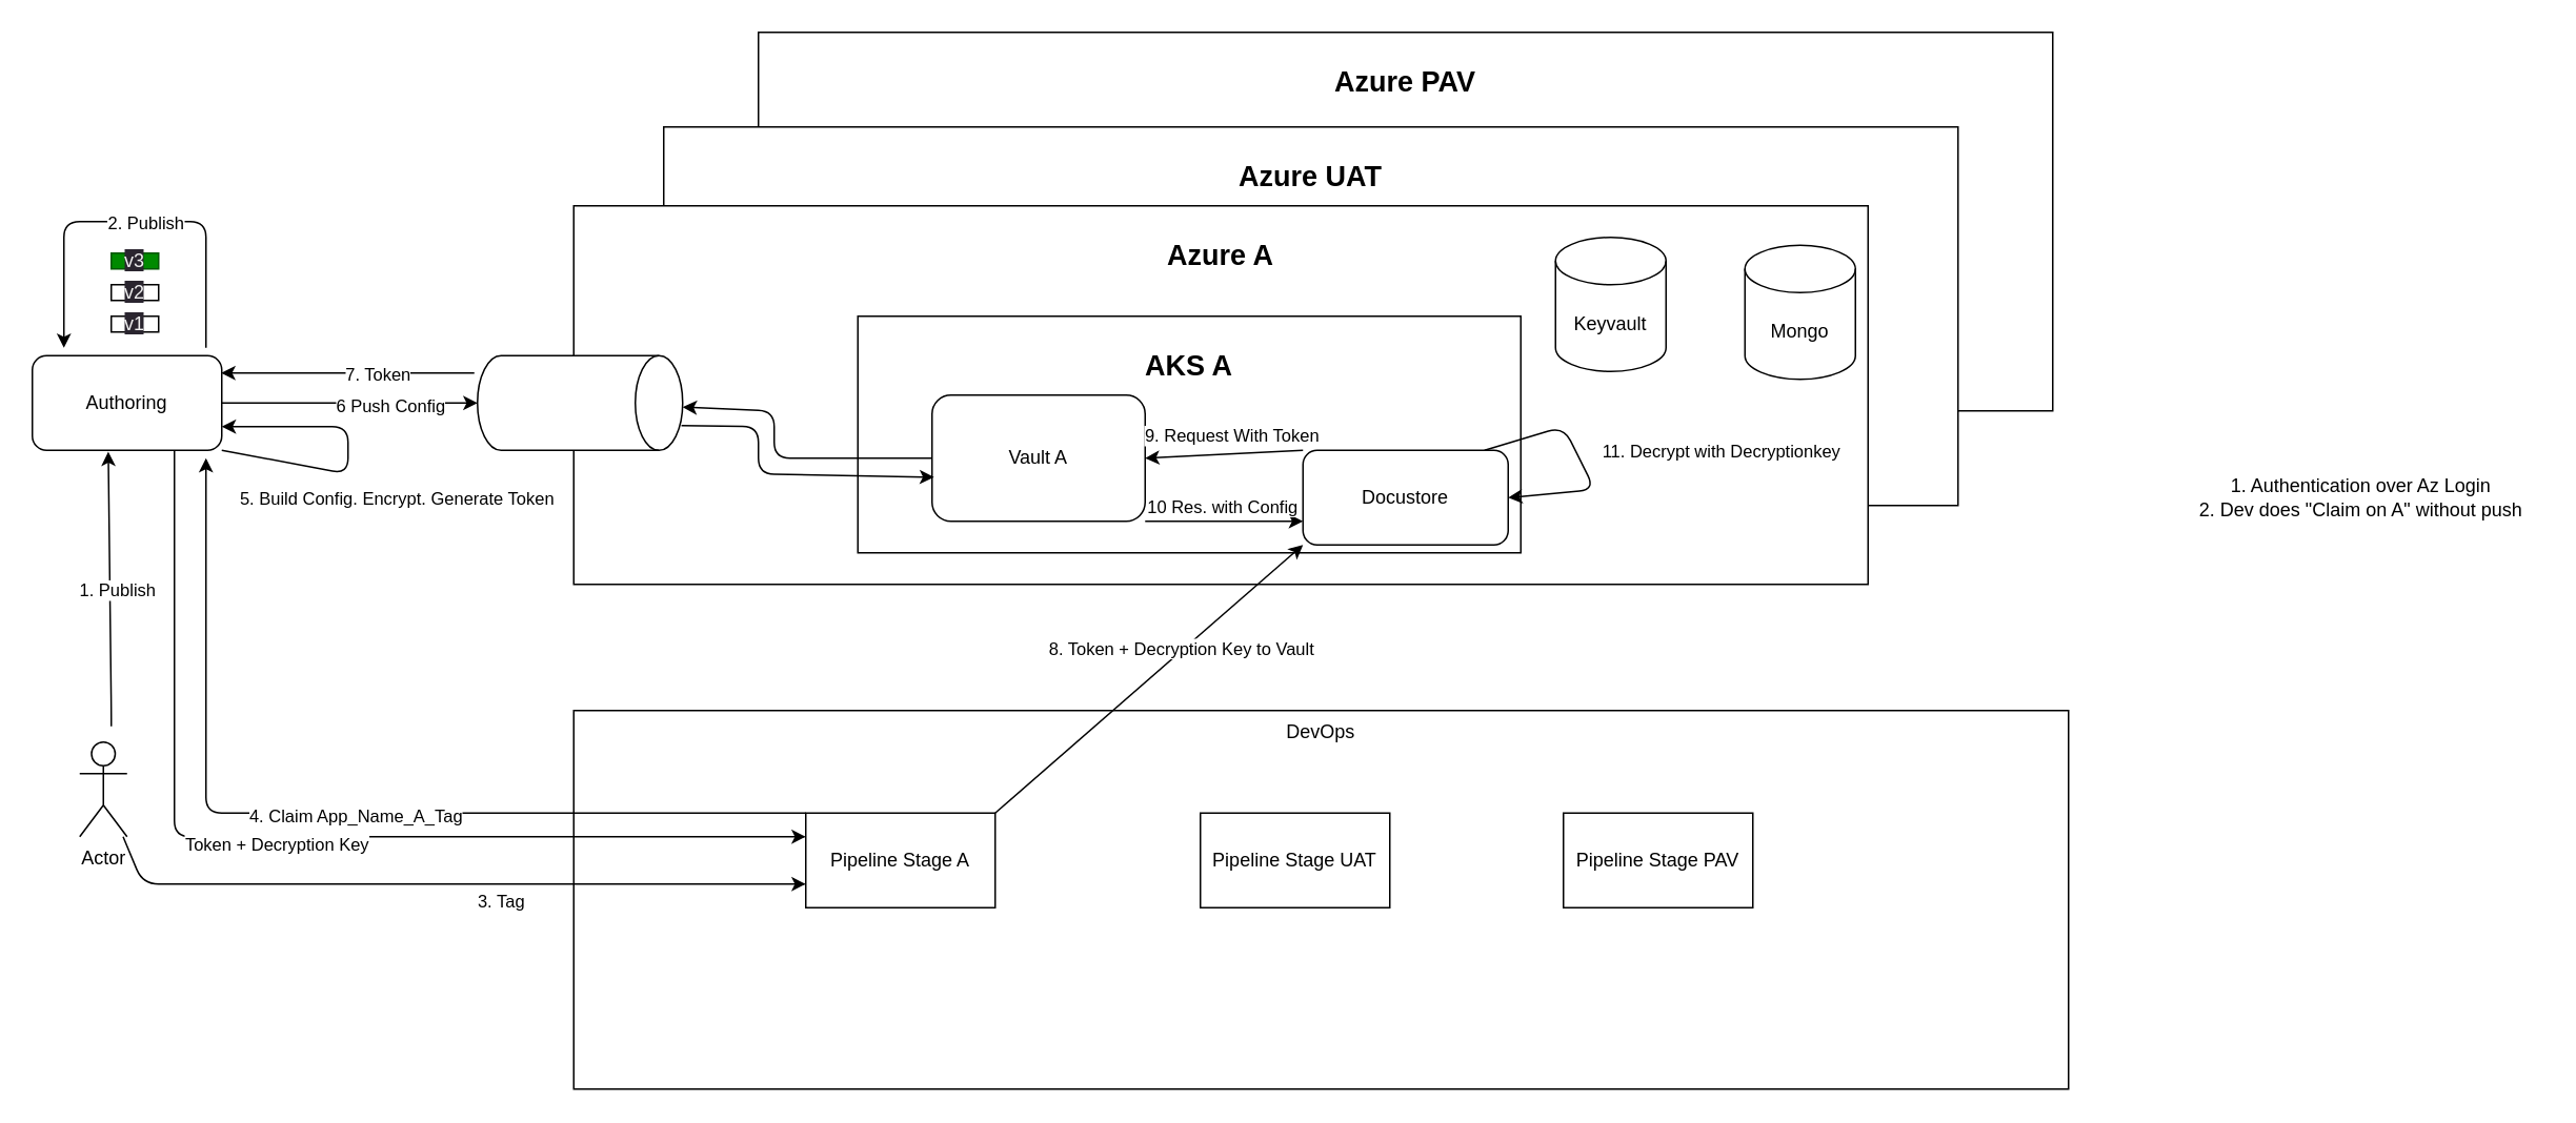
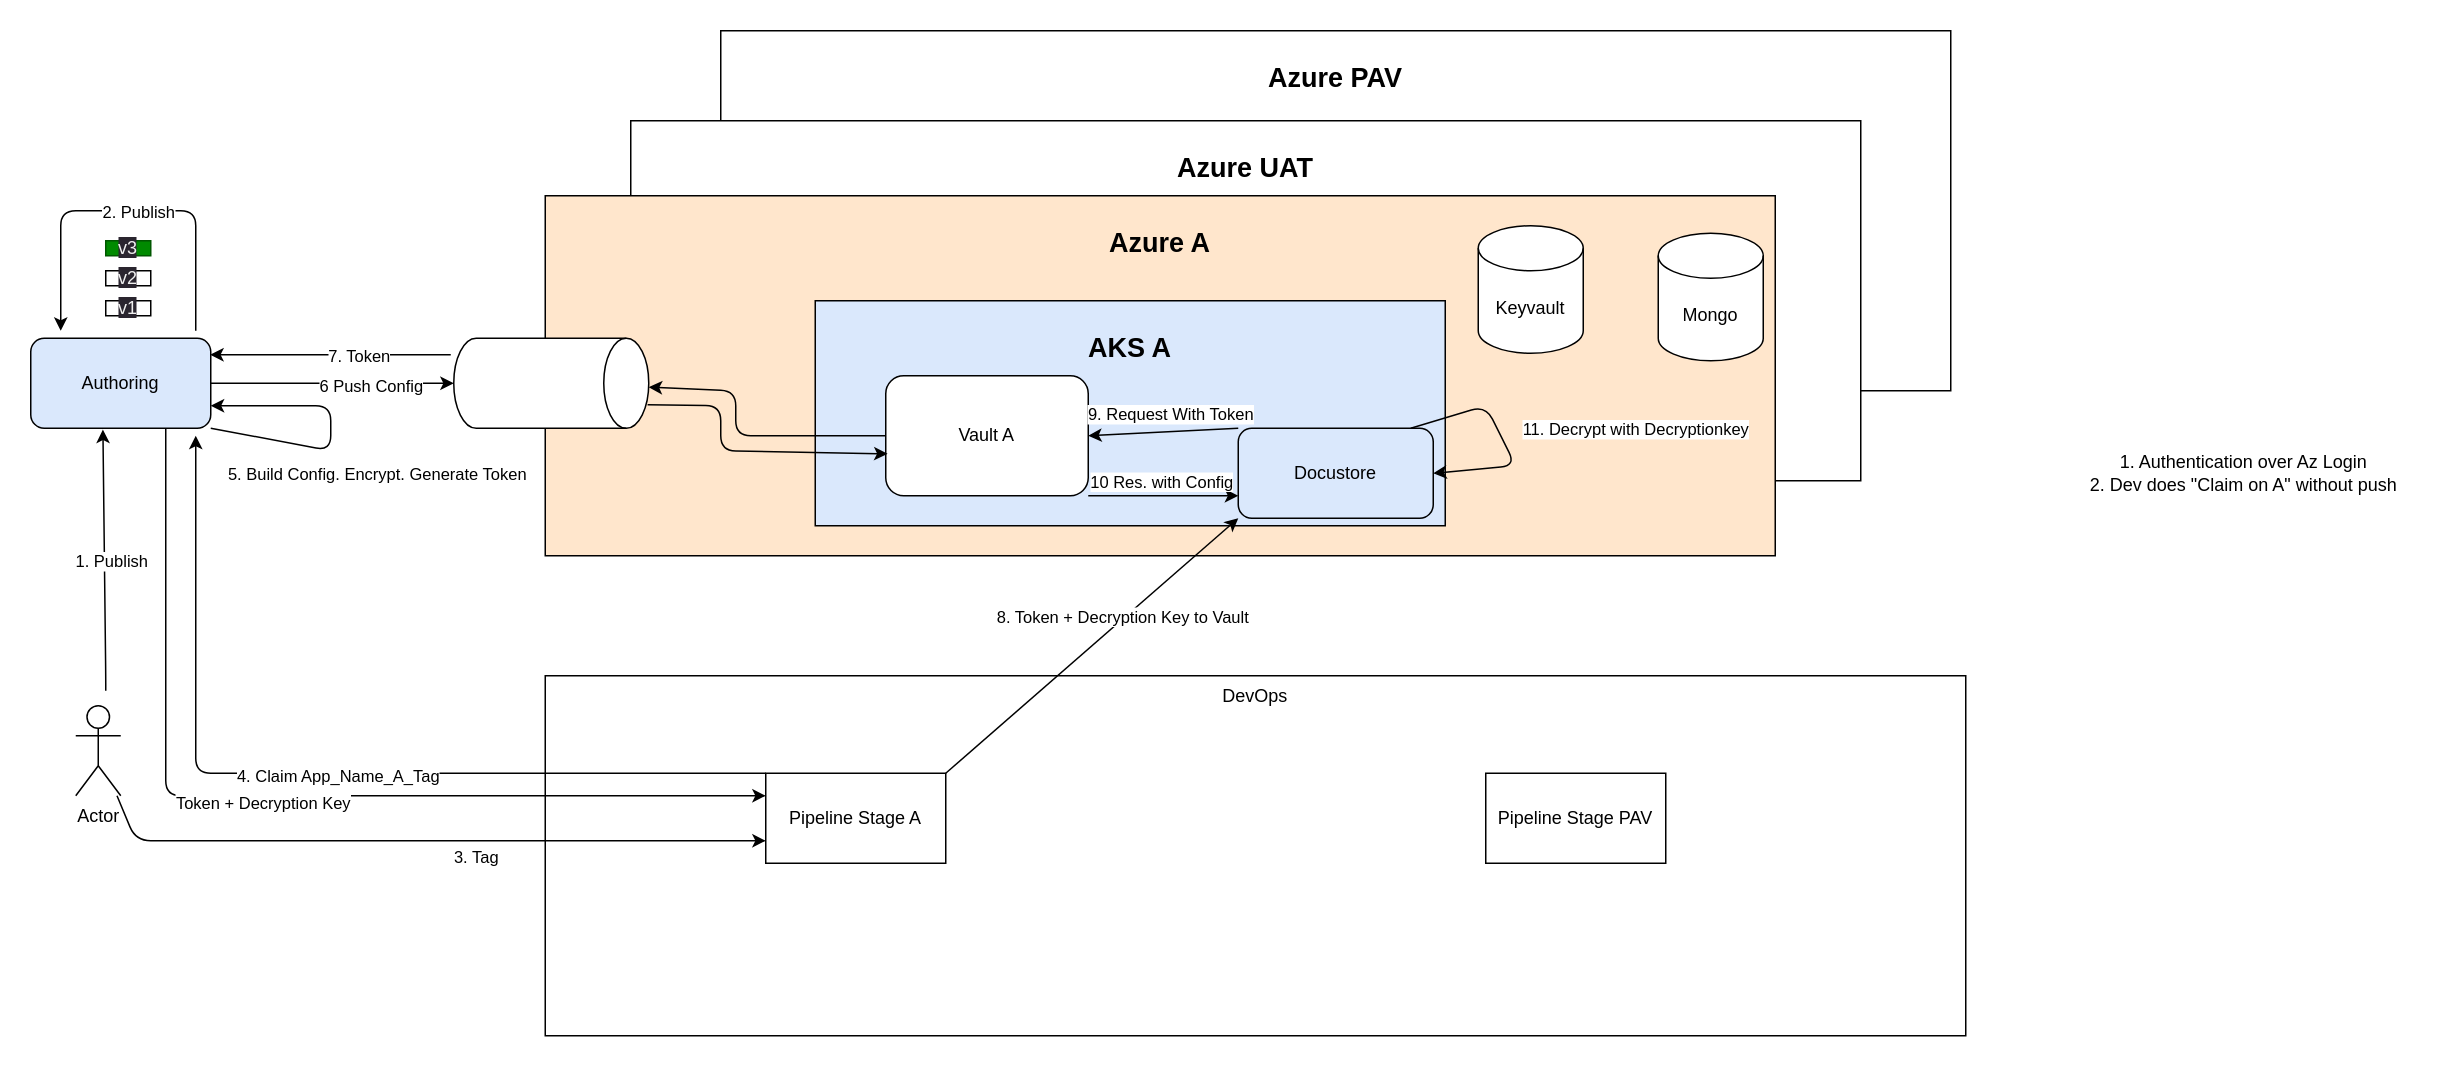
- <mxCell id="4" value="&lt;h2&gt;Azure A&lt;/h2&gt;" style="whiteSpace=wrap;html=1;horizontal=1;verticalAlign=top;" parent="1" vertex="1"><mxGeometry x="363" y="130" width="820" height="240" as="geometry" /></mxCell>
+ <mxCell id="4" value="&lt;h2&gt;Azure A&lt;/h2&gt;" style="whiteSpace=wrap;html=1;horizontal=1;verticalAlign=top;fillColor=#ffe6cc;" parent="1" vertex="1"><mxGeometry x="363" y="130" width="820" height="240" as="geometry" /></mxCell>
- <mxCell id="6" value="Authoring" style="rounded=1;whiteSpace=wrap;html=1;" parent="1" vertex="1"><mxGeometry x="20" y="225" width="120" height="60" as="geometry" /></mxCell>
+ <mxCell id="6" value="Authoring" style="rounded=1;whiteSpace=wrap;html=1;fillColor=#dae8fc;" parent="1" vertex="1"><mxGeometry x="20" y="225" width="120" height="60" as="geometry" /></mxCell>
- <mxCell id="7" value="&lt;h2&gt;AKS A&lt;/h2&gt;" style="rounded=0;whiteSpace=wrap;html=1;horizontal=1;verticalAlign=top;" parent="1" vertex="1"><mxGeometry x="543" y="200" width="420" height="150" as="geometry" /></mxCell>
+ <mxCell id="7" value="&lt;h2&gt;AKS A&lt;/h2&gt;" style="rounded=0;whiteSpace=wrap;html=1;horizontal=1;verticalAlign=top;fillColor=#dae8fc;" parent="1" vertex="1"><mxGeometry x="543" y="200" width="420" height="150" as="geometry" /></mxCell>
- <mxCell id="10" value="Docustore" style="rounded=1;whiteSpace=wrap;html=1;" parent="1" vertex="1"><mxGeometry x="825" y="285" width="130" height="60" as="geometry" /></mxCell>
+ <mxCell id="10" value="Docustore" style="rounded=1;whiteSpace=wrap;html=1;fillColor=#dae8fc;" parent="1" vertex="1"><mxGeometry x="825" y="285" width="130" height="60" as="geometry" /></mxCell>
- <mxCell id="24" value="Pipeline Stage UAT" style="rounded=0;whiteSpace=wrap;html=1;" parent="1" vertex="1"><mxGeometry x="760" y="515" width="120" height="60" as="geometry" /></mxCell>
